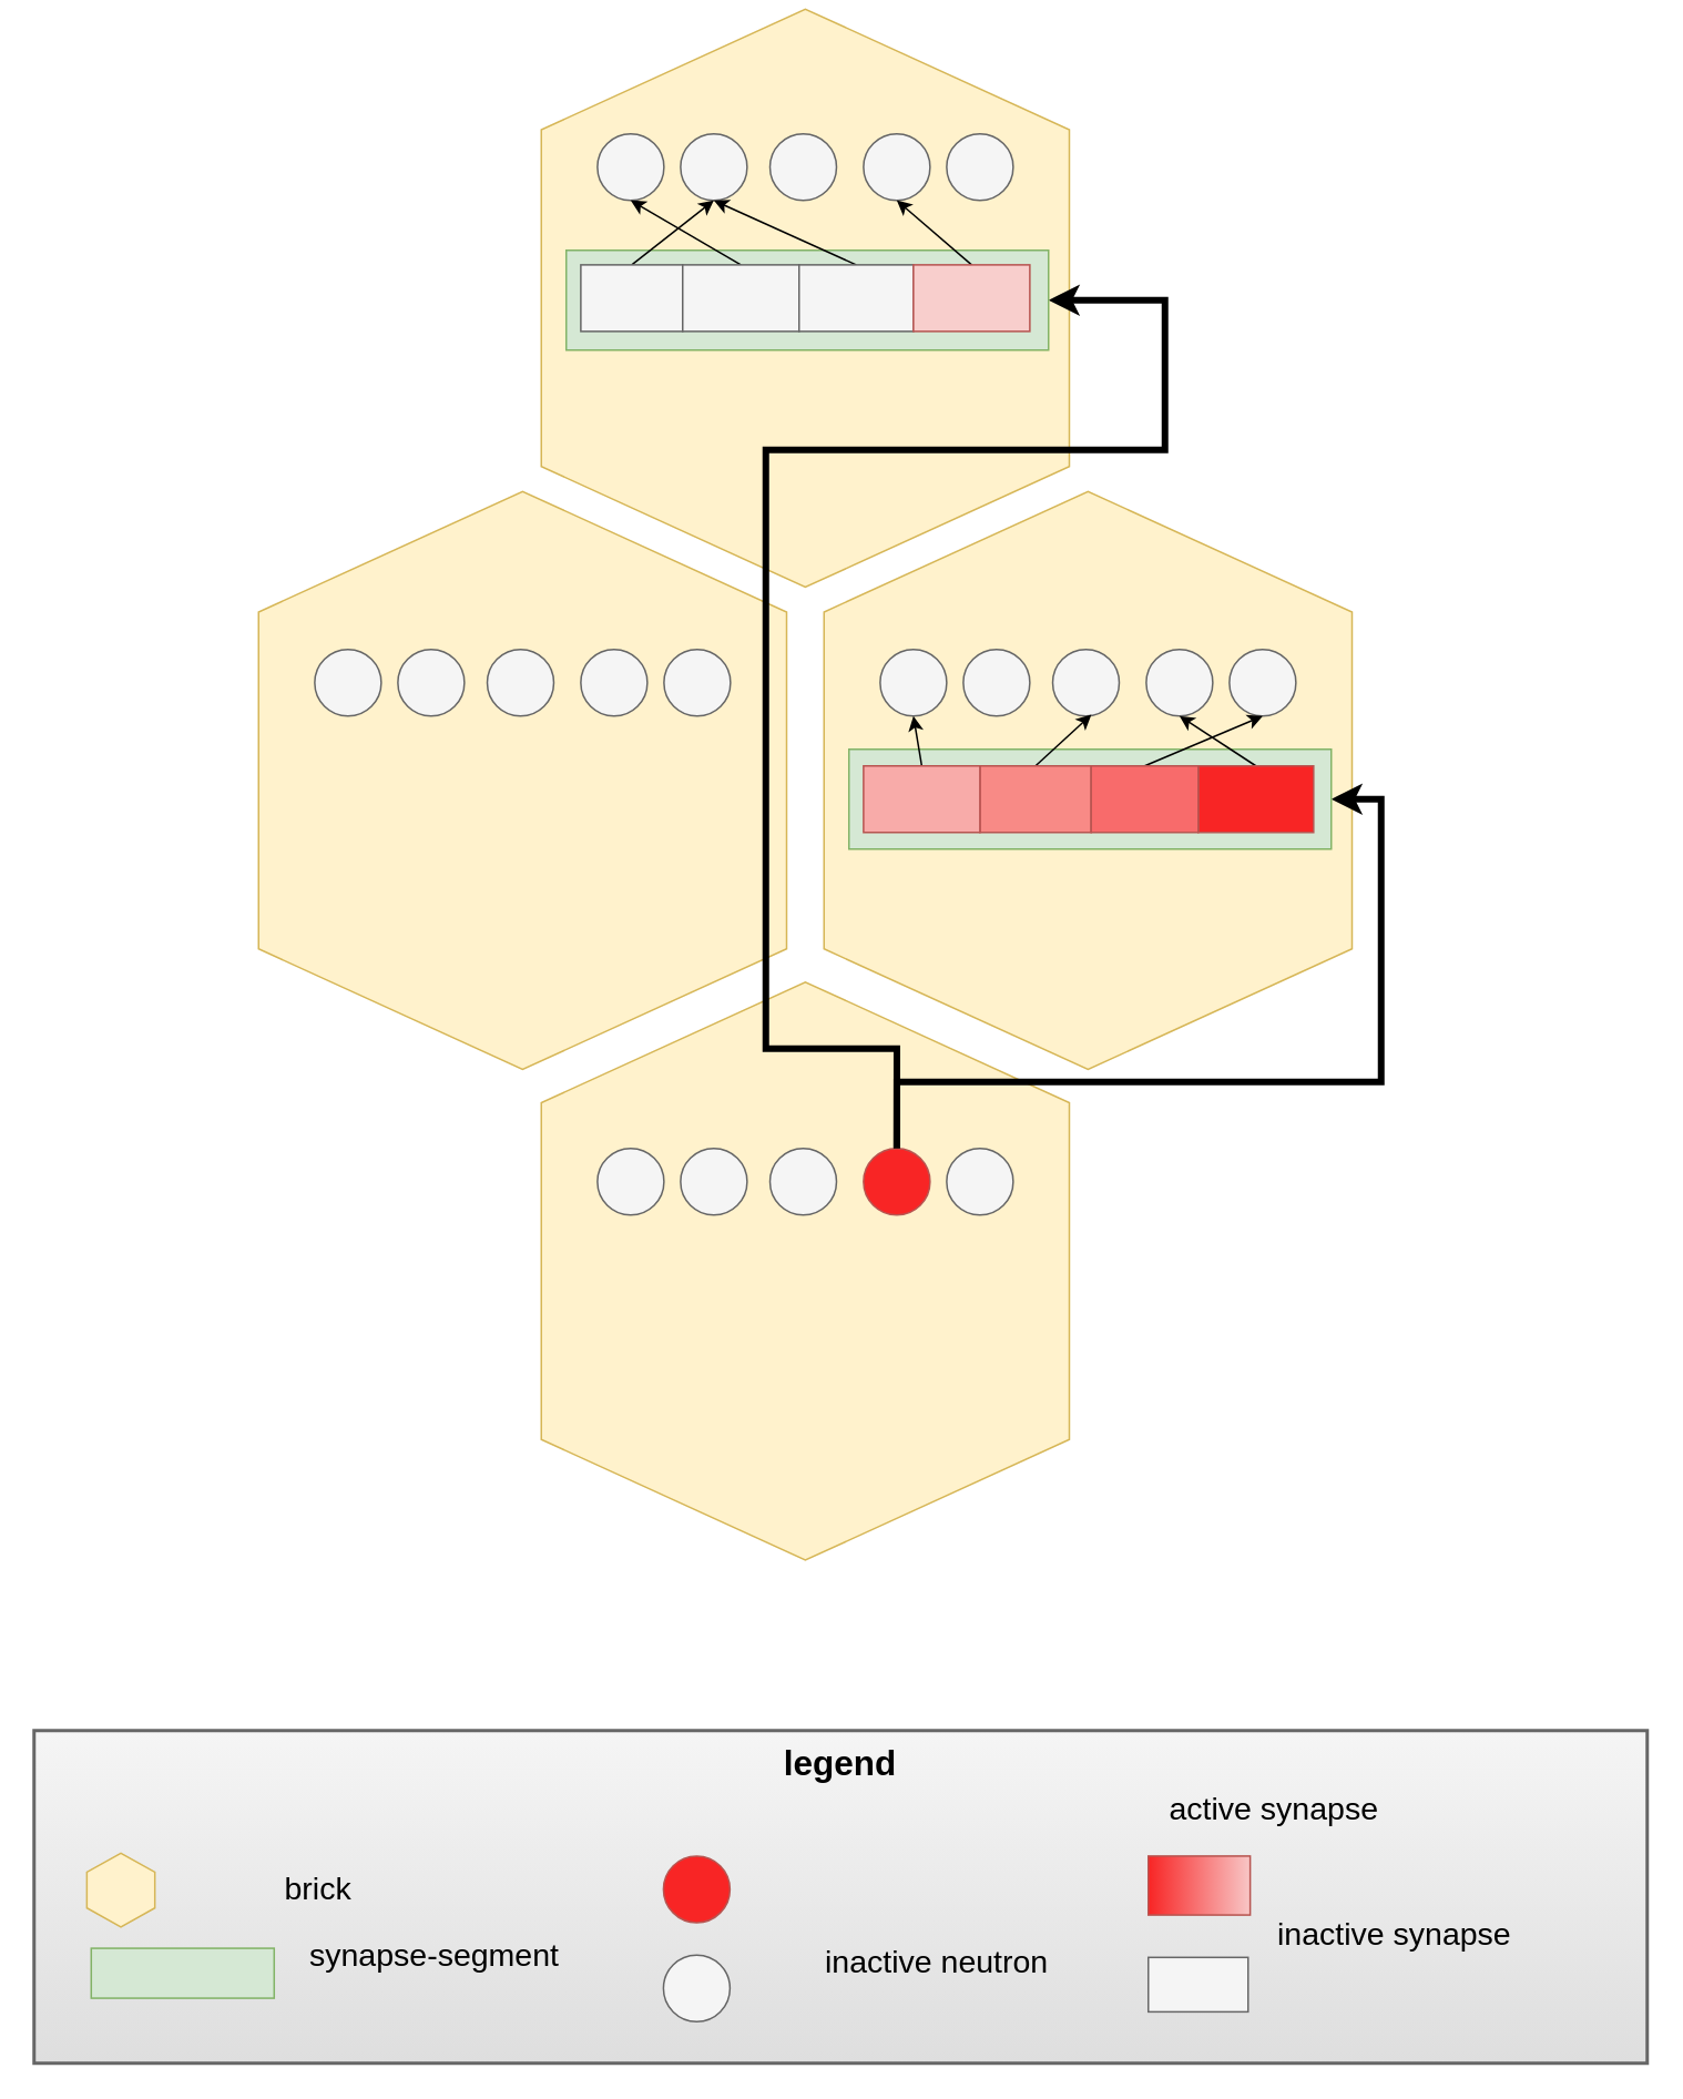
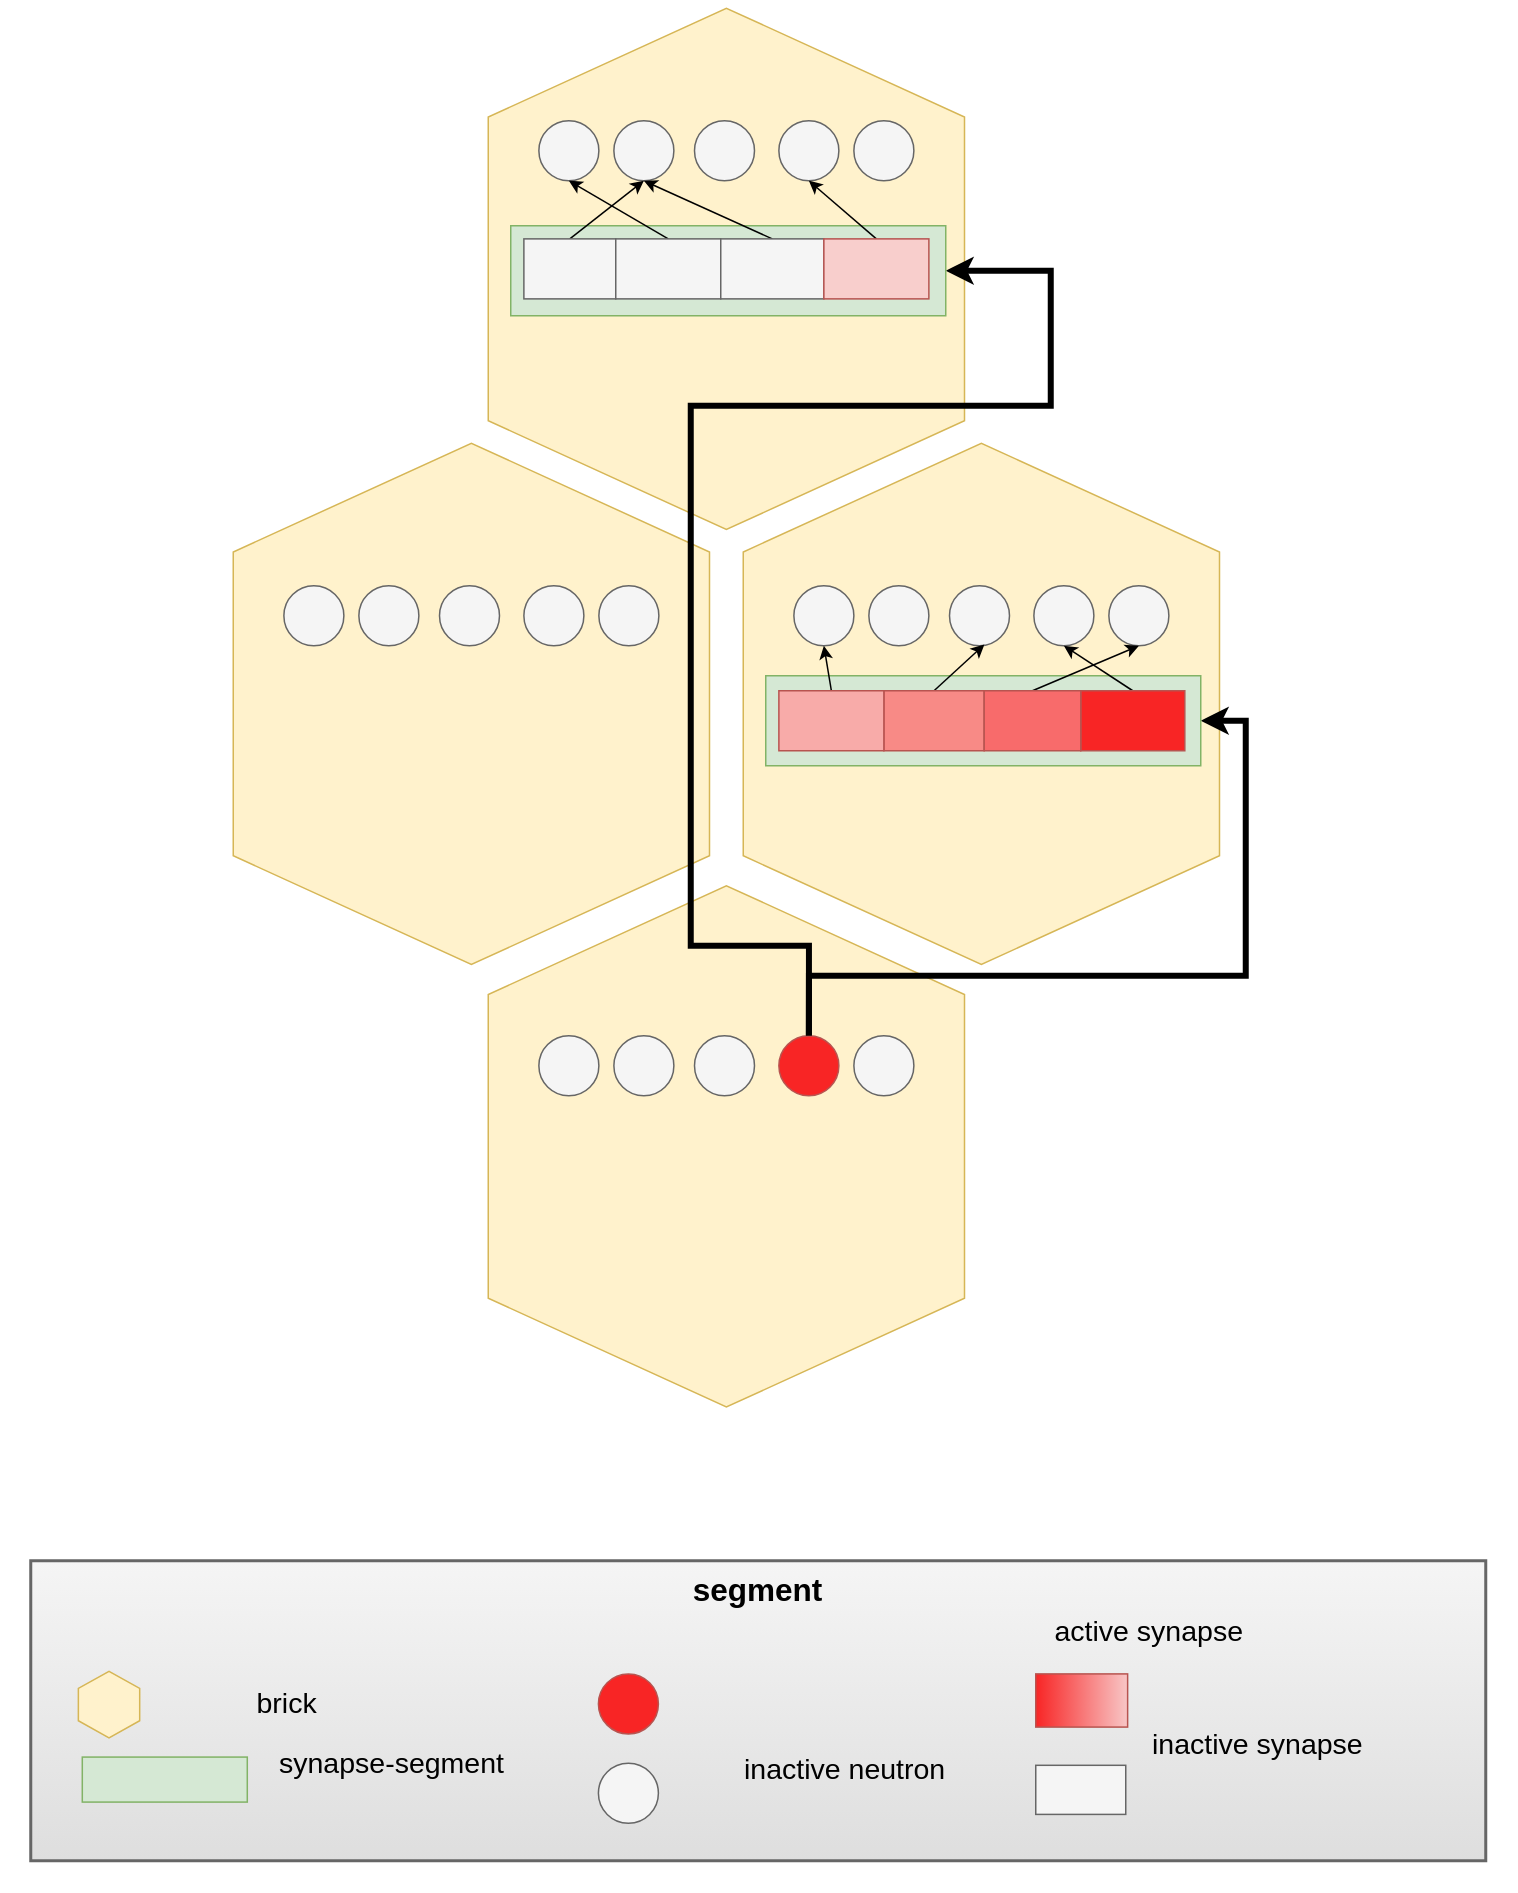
- <mxCell id="45" value="&lt;div style=&quot;text-align: left ; font-size: 21px&quot; id=&quot;tw-target-text&quot; class=&quot;tw-data-text tw-text-large XcVN5d tw-ta&quot;&gt;legend&lt;/div&gt;" style="rounded=0;whiteSpace=wrap;html=1;strokeWidth=2;shadow=0;sketch=0;glass=0;fillColor=#f5f5f5;strokeColor=#666666;gradientColor=#DEDEDE;verticalAlign=top;fontFamily=Helvetica;fontStyle=1;fontSize=21;" parent="1" vertex="1"><mxGeometry x="20" y="1040" width="970" height="200" as="geometry" /></mxCell>
+ <mxCell id="45" value="&lt;div style=&quot;text-align: left ; font-size: 21px&quot; id=&quot;tw-target-text&quot; class=&quot;tw-data-text tw-text-large XcVN5d tw-ta&quot;&gt;segment&lt;/div&gt;" style="rounded=0;whiteSpace=wrap;html=1;strokeWidth=2;shadow=0;sketch=0;glass=0;fillColor=#f5f5f5;strokeColor=#666666;gradientColor=#DEDEDE;verticalAlign=top;fontFamily=Helvetica;fontStyle=1;fontSize=21;" parent="1" vertex="1"><mxGeometry x="20" y="1040" width="970" height="200" as="geometry" /></mxCell>
